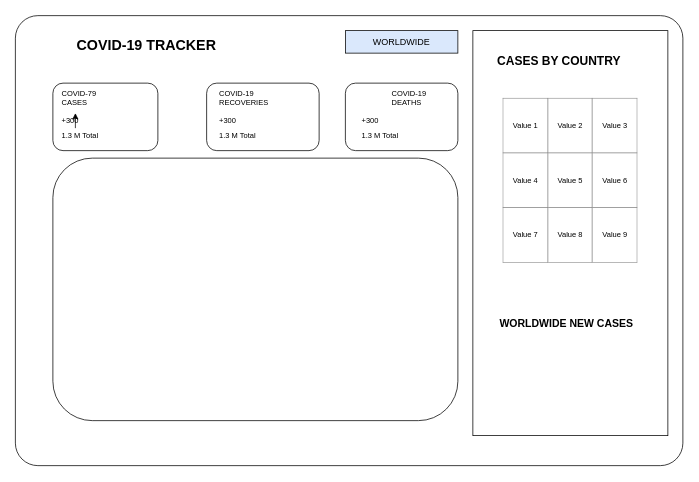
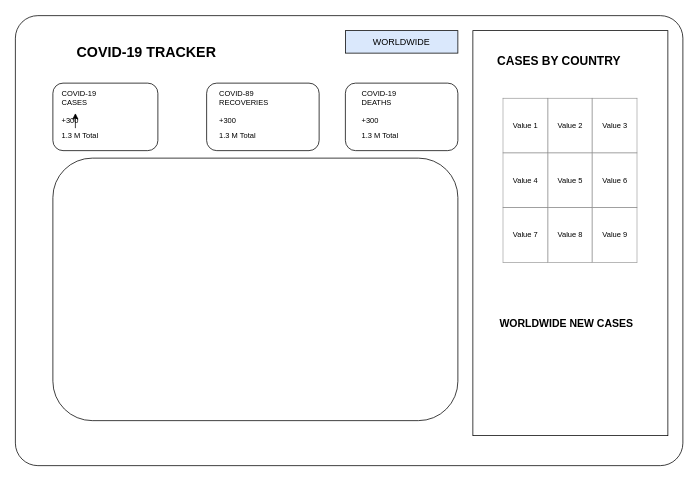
- <mxCell id="3" value="&lt;font size=&quot;1&quot;&gt;&lt;b style=&quot;font-size: 19px&quot;&gt;COVID-19 TRACKER&lt;/b&gt;&lt;/font&gt;" style="text;html=1;strokeColor=none;fillColor=none;align=center;verticalAlign=middle;whiteSpace=wrap;rounded=0;" vertex="1" parent="1"><mxGeometry x="100" y="50" width="190" height="20" as="geometry" /></mxCell>
+ <mxCell id="3" value="&lt;font size=&quot;1&quot;&gt;&lt;b style=&quot;font-size: 19px&quot;&gt;COVID-19 TRACKER&lt;/b&gt;&lt;/font&gt;" style="text;html=1;strokeColor=none;fillColor=none;align=center;verticalAlign=middle;whiteSpace=wrap;rounded=0;" vertex="1" parent="1"><mxGeometry x="100" y="60" width="190" height="20" as="geometry" /></mxCell>
- <mxCell id="6" value="COVID-79 CASES" style="text;html=1;strokeColor=none;fillColor=none;align=left;verticalAlign=middle;whiteSpace=wrap;rounded=0;fontSize=10;" vertex="1" parent="1"><mxGeometry x="80" y="120" width="80" height="20" as="geometry" /></mxCell>
+ <mxCell id="6" value="COVID-19 CASES" style="text;html=1;strokeColor=none;fillColor=none;align=left;verticalAlign=middle;whiteSpace=wrap;rounded=0;fontSize=10;" vertex="1" parent="1"><mxGeometry x="80" y="120" width="80" height="20" as="geometry" /></mxCell>
- <mxCell id="10" value="COVID-19 RECOVERIES" style="text;html=1;strokeColor=none;fillColor=none;align=left;verticalAlign=middle;whiteSpace=wrap;rounded=0;fontSize=10;" vertex="1" parent="1"><mxGeometry x="290" y="120" width="80" height="20" as="geometry" /></mxCell>
+ <mxCell id="10" value="COVID-89 RECOVERIES" style="text;html=1;strokeColor=none;fillColor=none;align=left;verticalAlign=middle;whiteSpace=wrap;rounded=0;fontSize=10;" vertex="1" parent="1"><mxGeometry x="290" y="120" width="80" height="20" as="geometry" /></mxCell>
- <mxCell id="14" value="COVID-19 DEATHS" style="text;html=1;strokeColor=none;fillColor=none;align=left;verticalAlign=middle;whiteSpace=wrap;rounded=0;fontSize=10;" vertex="1" parent="1"><mxGeometry x="520" y="120" width="80" height="20" as="geometry" /></mxCell>
+ <mxCell id="14" value="COVID-19 DEATHS" style="text;html=1;strokeColor=none;fillColor=none;align=left;verticalAlign=middle;whiteSpace=wrap;rounded=0;fontSize=10;" vertex="1" parent="1"><mxGeometry x="480" y="120" width="80" height="20" as="geometry" /></mxCell>
